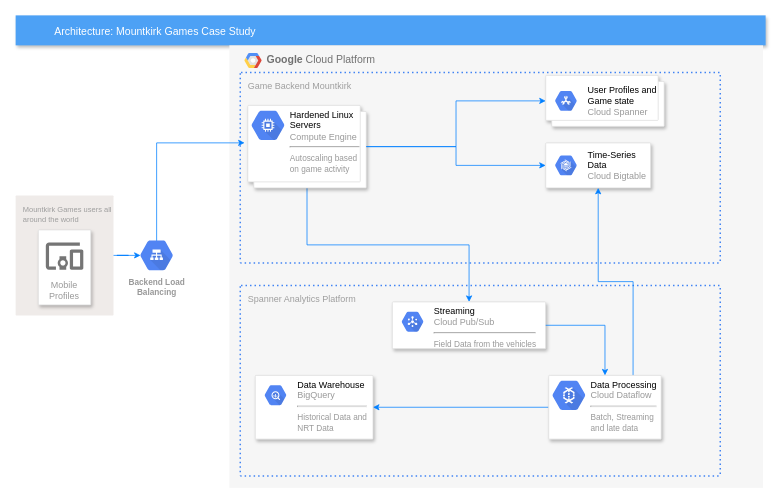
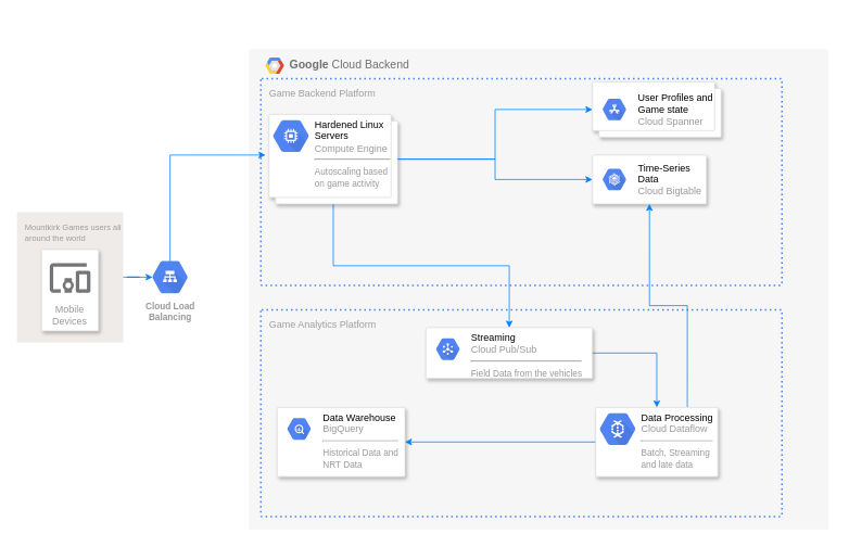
- <mxCell id="4" value="Architecture: Mountkirk Games Case Study" style="fillColor=#4DA1F5;strokeColor=none;shadow=1;gradientColor=none;fontSize=14;align=left;spacingLeft=50;fontColor=#ffffff;" parent="1" vertex="1"><mxGeometry x="20" width="1000" height="40" as="geometry" y="20" /></mxCell>
- <mxCell id="10" value="&lt;b&gt;Google &lt;/b&gt;Cloud Platform" style="fillColor=#F6F6F6;strokeColor=none;shadow=0;gradientColor=none;fontSize=14;align=left;spacing=10;fontColor=#717171;9E9E9E;verticalAlign=top;spacingTop=-4;fontStyle=0;spacingLeft=40;html=1;" parent="9" vertex="1"><mxGeometry width="711.5" height="590" as="geometry" /></mxCell>
+ <mxCell id="10" value="&lt;b&gt;Google &lt;/b&gt;Cloud Backend" style="fillColor=#F6F6F6;strokeColor=none;shadow=0;gradientColor=none;fontSize=14;align=left;spacing=10;fontColor=#717171;9E9E9E;verticalAlign=top;spacingTop=-4;fontStyle=0;spacingLeft=40;html=1;" parent="9" vertex="1"><mxGeometry width="711.5" height="590" as="geometry" /></mxCell>
- <mxCell id="12" value="Game Backend Mountkirk" style="rounded=1;absoluteArcSize=1;arcSize=2;html=1;strokeColor=#4284F3;gradientColor=none;shadow=0;dashed=1;fontSize=12;fontColor=#9E9E9E;align=left;verticalAlign=top;spacing=10;spacingTop=-4;fillColor=none;dashPattern=1 2;strokeWidth=2;" vertex="1" parent="10"><mxGeometry x="14.5" y="36" width="640" height="254" as="geometry" /></mxCell>
+ <mxCell id="12" value="Game Backend Platform" style="rounded=1;absoluteArcSize=1;arcSize=2;html=1;strokeColor=#4284F3;gradientColor=none;shadow=0;dashed=1;fontSize=12;fontColor=#9E9E9E;align=left;verticalAlign=top;spacing=10;spacingTop=-4;fillColor=none;dashPattern=1 2;strokeWidth=2;" vertex="1" parent="10"><mxGeometry x="14.5" y="36" width="640" height="254" as="geometry" /></mxCell>
- <mxCell id="33" value="Backend Load&#10;Balancing" style="html=1;fillColor=#5184F3;strokeColor=none;verticalAlign=top;labelPosition=center;verticalLabelPosition=bottom;align=center;spacingTop=-6;fontSize=11;fontStyle=1;fontColor=#999999;shape=mxgraph.gcp2.hexIcon;prIcon=cloud_load_balancing" vertex="1" parent="1"><mxGeometry x="175" y="310.75" width="66" height="58.5" as="geometry" /></mxCell>
+ <mxCell id="33" value="Cloud Load&#10;Balancing" style="html=1;fillColor=#5184F3;strokeColor=none;verticalAlign=top;labelPosition=center;verticalLabelPosition=bottom;align=center;spacingTop=-6;fontSize=11;fontStyle=1;fontColor=#999999;shape=mxgraph.gcp2.hexIcon;prIcon=cloud_load_balancing" vertex="1" parent="1"><mxGeometry x="175" y="310.75" width="66" height="58.5" as="geometry" /></mxCell>
- <mxCell id="7" value="Mobile Profiles" style="strokeColor=#dddddd;shadow=1;strokeWidth=1;rounded=1;absoluteArcSize=1;arcSize=2;labelPosition=center;verticalLabelPosition=middle;align=center;verticalAlign=bottom;spacingLeft=0;fontColor=#999999;fontSize=12;whiteSpace=wrap;spacingBottom=2;" parent="5" vertex="1"><mxGeometry x="30.25" y="46" width="70" height="100" as="geometry" /></mxCell>
+ <mxCell id="7" value="Mobile Devices" style="strokeColor=#dddddd;shadow=1;strokeWidth=1;rounded=1;absoluteArcSize=1;arcSize=2;labelPosition=center;verticalLabelPosition=middle;align=center;verticalAlign=bottom;spacingLeft=0;fontColor=#999999;fontSize=12;whiteSpace=wrap;spacingBottom=2;" parent="5" vertex="1"><mxGeometry x="30.25" y="46" width="70" height="100" as="geometry" /></mxCell>
- <mxCell id="13" value="Spanner Analytics Platform" style="rounded=1;absoluteArcSize=1;arcSize=2;html=1;strokeColor=#4284F3;gradientColor=none;shadow=0;dashed=1;fontSize=12;fontColor=#9E9E9E;align=left;verticalAlign=top;spacing=10;spacingTop=-4;fillColor=none;dashPattern=1 2;strokeWidth=2;" vertex="1" parent="10"><mxGeometry x="14.5" y="320" width="640" height="254" as="geometry" /></mxCell>
+ <mxCell id="13" value="Game Analytics Platform" style="rounded=1;absoluteArcSize=1;arcSize=2;html=1;strokeColor=#4284F3;gradientColor=none;shadow=0;dashed=1;fontSize=12;fontColor=#9E9E9E;align=left;verticalAlign=top;spacing=10;spacingTop=-4;fillColor=none;dashPattern=1 2;strokeWidth=2;" vertex="1" parent="10"><mxGeometry x="14.5" y="320" width="640" height="254" as="geometry" /></mxCell>
